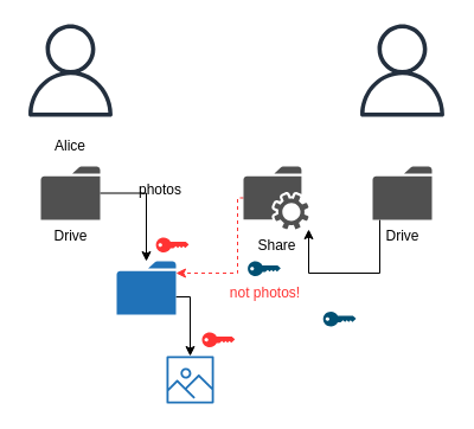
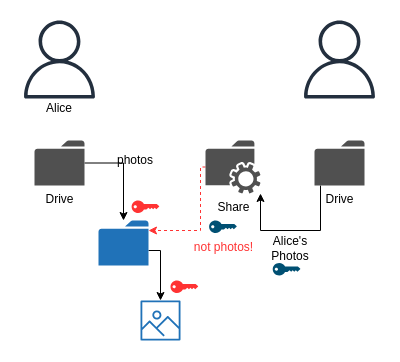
- <mxCell id="3" value="Alice" style="text;html=1;strokeColor=none;fillColor=none;align=center;verticalAlign=middle;whiteSpace=wrap;rounded=0;" parent="1" vertex="1"><mxGeometry x="39" y="113" width="40" height="20" as="geometry" /></mxCell>
+ <mxCell id="3" value="Alice" style="text;html=1;strokeColor=none;fillColor=none;align=center;verticalAlign=middle;whiteSpace=wrap;rounded=0;" parent="1" vertex="1"><mxGeometry x="39" y="98" width="40" height="20" as="geometry" /></mxCell>
+ <mxCell id="18" value="Alice's Photos" style="text;html=1;strokeColor=none;fillColor=none;align=center;verticalAlign=middle;whiteSpace=wrap;rounded=0;" parent="1" vertex="1"><mxGeometry x="270" y="232.5" width="40" height="30" as="geometry" /></mxCell>
